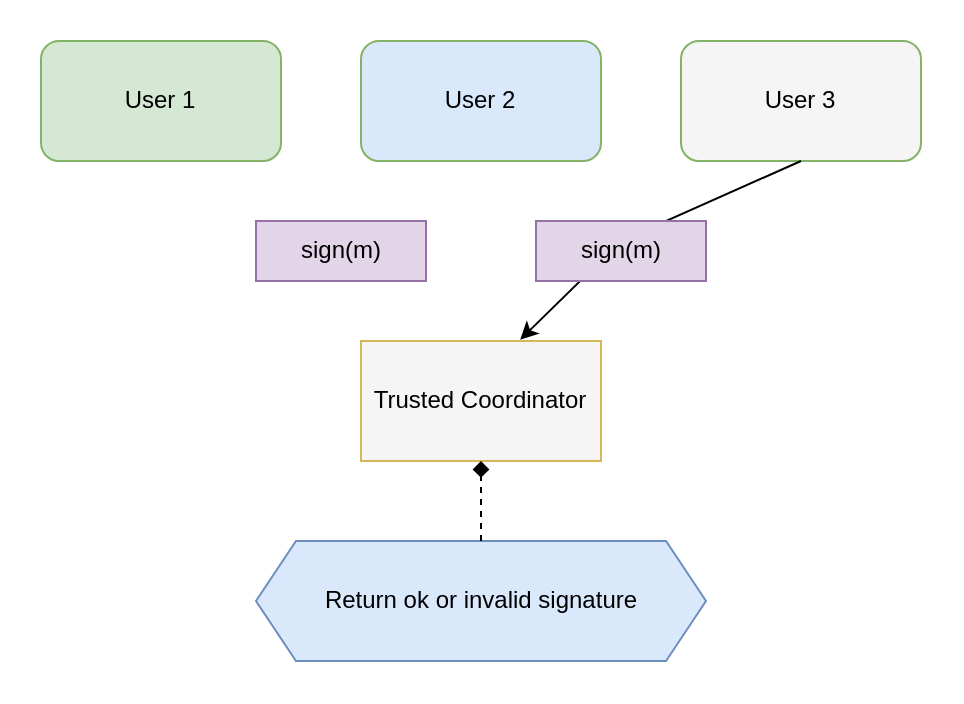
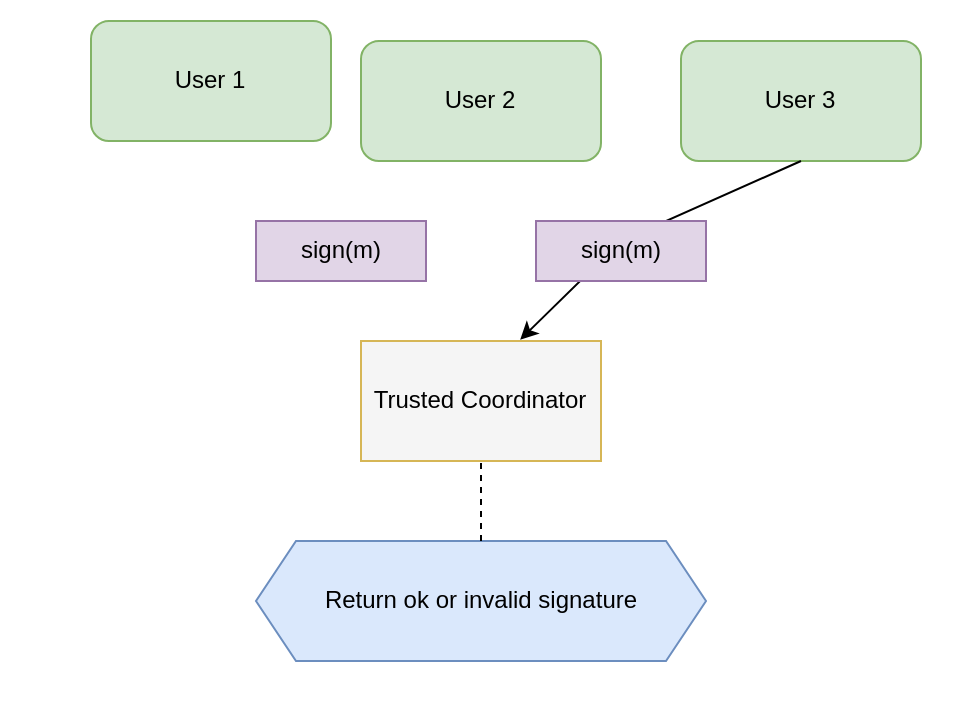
- <mxCell id="2" value="User 1" style="rounded=1;whiteSpace=wrap;html=1;fillColor=#d5e8d4;strokeColor=#82b366;" vertex="1" parent="1"><mxGeometry x="20" y="20" width="120" height="60" as="geometry" /></mxCell>
+ <mxCell id="2" value="User 1" style="rounded=1;whiteSpace=wrap;html=1;fillColor=#d5e8d4;strokeColor=#82b366;" vertex="1" parent="1"><mxGeometry x="45" y="10" width="120" height="60" as="geometry" /></mxCell>
- <mxCell id="3" value="&lt;div&gt;User 2&lt;/div&gt;" style="rounded=1;whiteSpace=wrap;html=1;fillColor=#dae8fc;strokeColor=#82b366;" vertex="1" parent="1"><mxGeometry x="180" y="20" width="120" height="60" as="geometry" /></mxCell>
+ <mxCell id="3" value="&lt;div&gt;User 2&lt;/div&gt;" style="rounded=1;whiteSpace=wrap;html=1;fillColor=#d5e8d4;strokeColor=#82b366;" vertex="1" parent="1"><mxGeometry x="180" y="20" width="120" height="60" as="geometry" /></mxCell>
- <mxCell id="4" value="User 3" style="rounded=1;whiteSpace=wrap;html=1;fillColor=#f5f5f5;strokeColor=#82b366;" vertex="1" parent="1"><mxGeometry x="340" y="20" width="120" height="60" as="geometry" /></mxCell>
+ <mxCell id="4" value="User 3" style="rounded=1;whiteSpace=wrap;html=1;fillColor=#d5e8d4;strokeColor=#82b366;" vertex="1" parent="1"><mxGeometry x="340" y="20" width="120" height="60" as="geometry" /></mxCell>
- <mxCell id="10" value="" style="endArrow=diamond;dashed=1;html=1;rounded=0;exitX=0.5;exitY=0;exitDx=0;exitDy=0;entryX=0.5;entryY=1;entryDx=0;entryDy=0;" edge="1" parent="1" source="5" target="6"><mxGeometry width="50" height="50" relative="1" as="geometry"><mxPoint x="230" y="190" as="sourcePoint" /><mxPoint x="280" y="140" as="targetPoint" /></mxGeometry></mxCell>
+ <mxCell id="10" value="" style="endArrow=none;dashed=1;html=1;rounded=0;exitX=0.5;exitY=0;exitDx=0;exitDy=0;entryX=0.5;entryY=1;entryDx=0;entryDy=0;" edge="1" parent="1" source="5" target="6"><mxGeometry width="50" height="50" relative="1" as="geometry"><mxPoint x="230" y="190" as="sourcePoint" /><mxPoint x="280" y="140" as="targetPoint" /></mxGeometry></mxCell>
